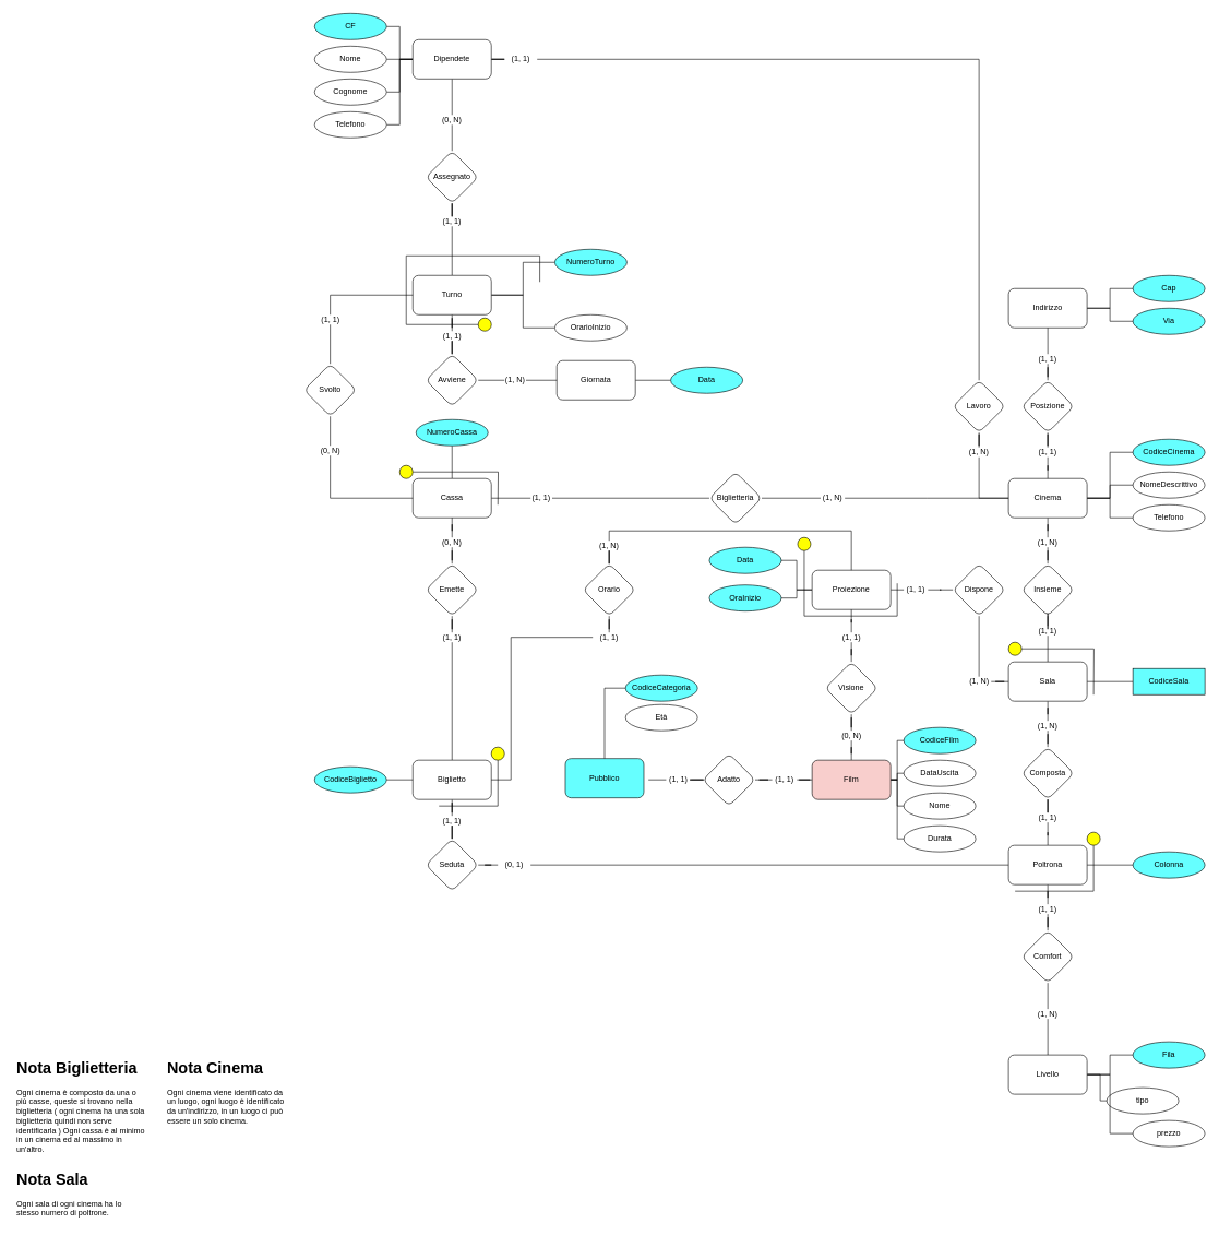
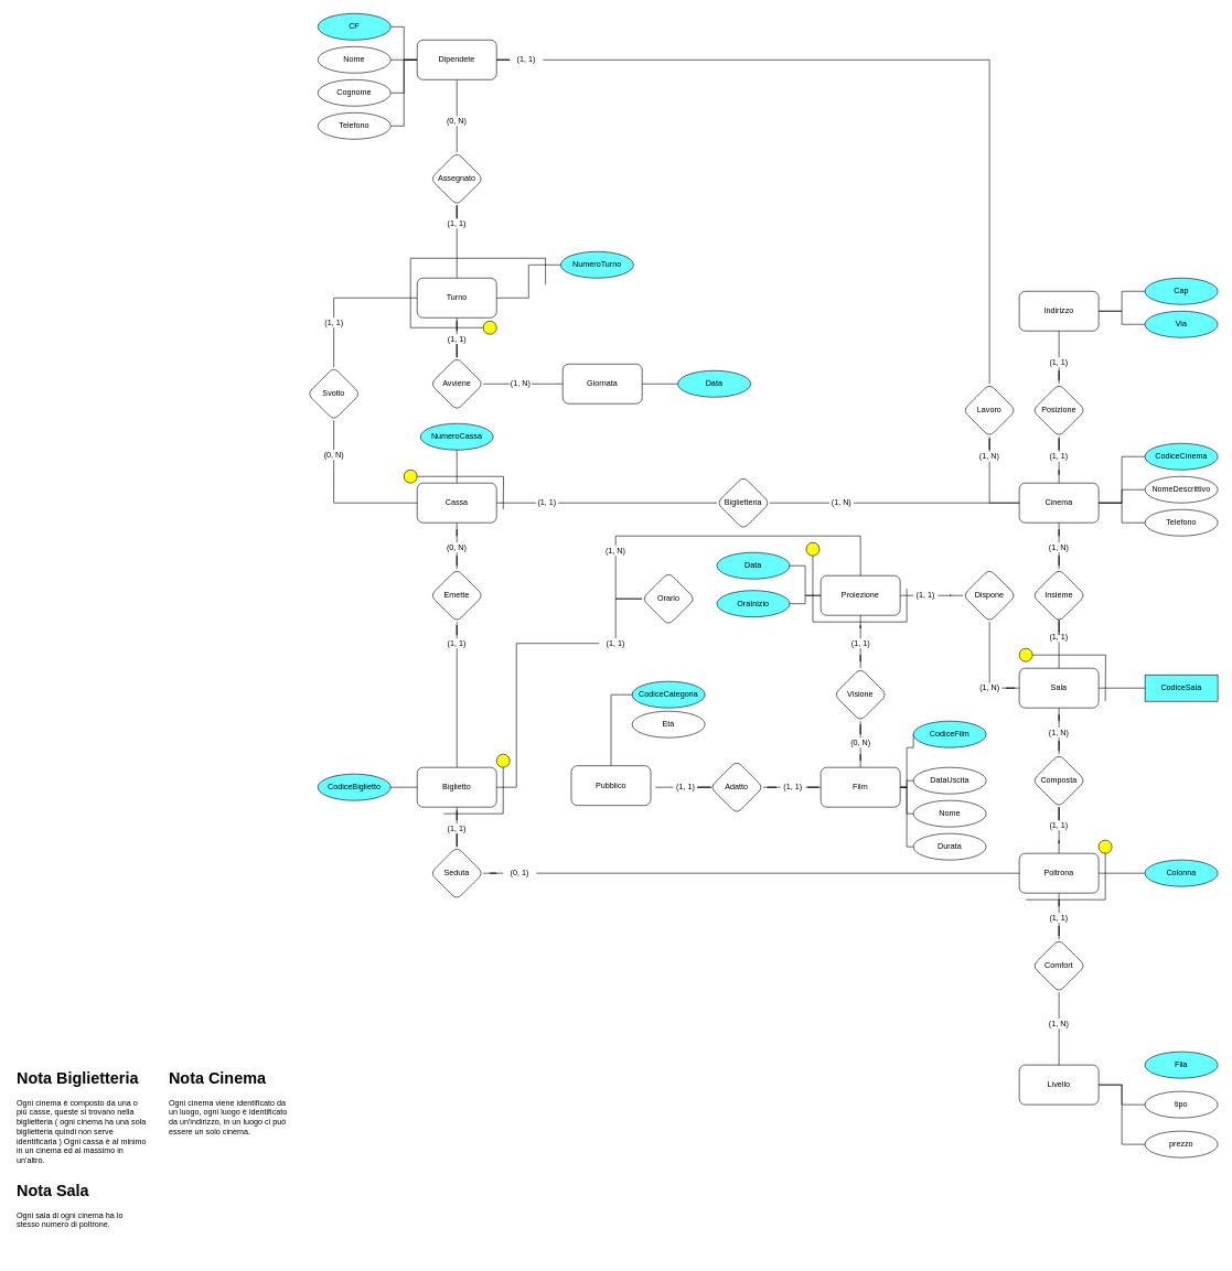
- <mxCell id="82" style="edgeStyle=orthogonalEdgeStyle;rounded=0;orthogonalLoop=1;jettySize=auto;html=1;entryX=0;entryY=0.5;entryDx=0;entryDy=0;endArrow=none;endFill=0;" edge="1" parent="1" source="84" target="86"><mxGeometry relative="1" as="geometry" /></mxCell>
- <mxCell id="86" value="OrarioInizio" style="ellipse;whiteSpace=wrap;html=1;gradientColor=none;fillColor=#FFFFFF;" parent="1" vertex="1"><mxGeometry x="847" y="480" width="110" height="40" as="geometry" /></mxCell>
- <mxCell id="149" value="Orario" style="rhombus;whiteSpace=wrap;html=1;rounded=1;" parent="1" vertex="1"><mxGeometry x="890" y="860" width="80" height="80" as="geometry" /></mxCell>
+ <mxCell id="149" value="Orario" style="rhombus;whiteSpace=wrap;html=1;rounded=1;" parent="1" vertex="1"><mxGeometry x="970" y="865" width="80" height="80" as="geometry" /></mxCell>
- <mxCell id="143" value="CodiceFilm" style="ellipse;whiteSpace=wrap;html=1;gradientColor=none;fillColor=#66FFFF;" parent="1" vertex="1"><mxGeometry x="1380" y="1110" width="110" height="40" as="geometry" /></mxCell>
+ <mxCell id="143" value="CodiceFilm" style="ellipse;whiteSpace=wrap;html=1;gradientColor=none;fillColor=#66FFFF;" parent="1" vertex="1"><mxGeometry x="1380" y="1090" width="110" height="40" as="geometry" /></mxCell>
- <mxCell id="160" value="Pubblico" style="whiteSpace=wrap;html=1;rounded=1;fillColor=#66ffff;" parent="1" vertex="1"><mxGeometry x="863" y="1157.5" width="120" height="60" as="geometry" /></mxCell>
+ <mxCell id="160" value="Pubblico" style="whiteSpace=wrap;html=1;rounded=1;" parent="1" vertex="1"><mxGeometry x="863" y="1157.5" width="120" height="60" as="geometry" /></mxCell>
- <mxCell id="132" value="Film" style="whiteSpace=wrap;html=1;rounded=1;fillColor=#f8cecc;" parent="1" vertex="1"><mxGeometry x="1240" y="1160" width="120" height="60" as="geometry" /></mxCell>
+ <mxCell id="132" value="Film" style="whiteSpace=wrap;html=1;rounded=1;" parent="1" vertex="1"><mxGeometry x="1240" y="1160" width="120" height="60" as="geometry" /></mxCell>
- <mxCell id="31" style="edgeStyle=orthogonalEdgeStyle;rounded=0;orthogonalLoop=1;jettySize=auto;html=1;entryX=0;entryY=0.5;entryDx=0;entryDy=0;endArrow=none;endFill=0;" parent="1" source="34" target="35" edge="1"><mxGeometry relative="1" as="geometry" /></mxCell>
- <mxCell id="28" value="tipo" style="ellipse;whiteSpace=wrap;html=1;gradientColor=none;fillColor=#FFFFFF;" parent="1" vertex="1"><mxGeometry x="1690" y="1660" width="110" height="40" as="geometry" /></mxCell>
+ <mxCell id="28" value="tipo" style="ellipse;whiteSpace=wrap;html=1;gradientColor=none;fillColor=#FFFFFF;" parent="1" vertex="1"><mxGeometry x="1730" y="1650" width="110" height="40" as="geometry" /></mxCell>
